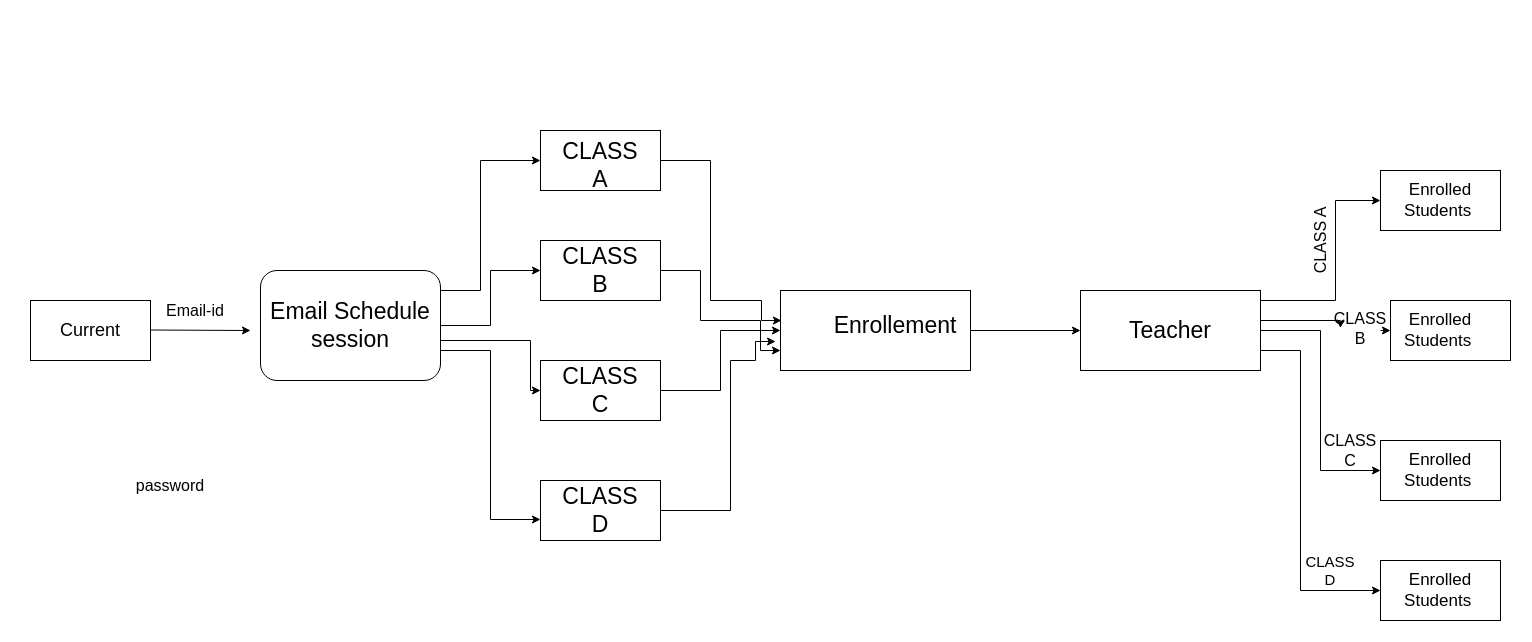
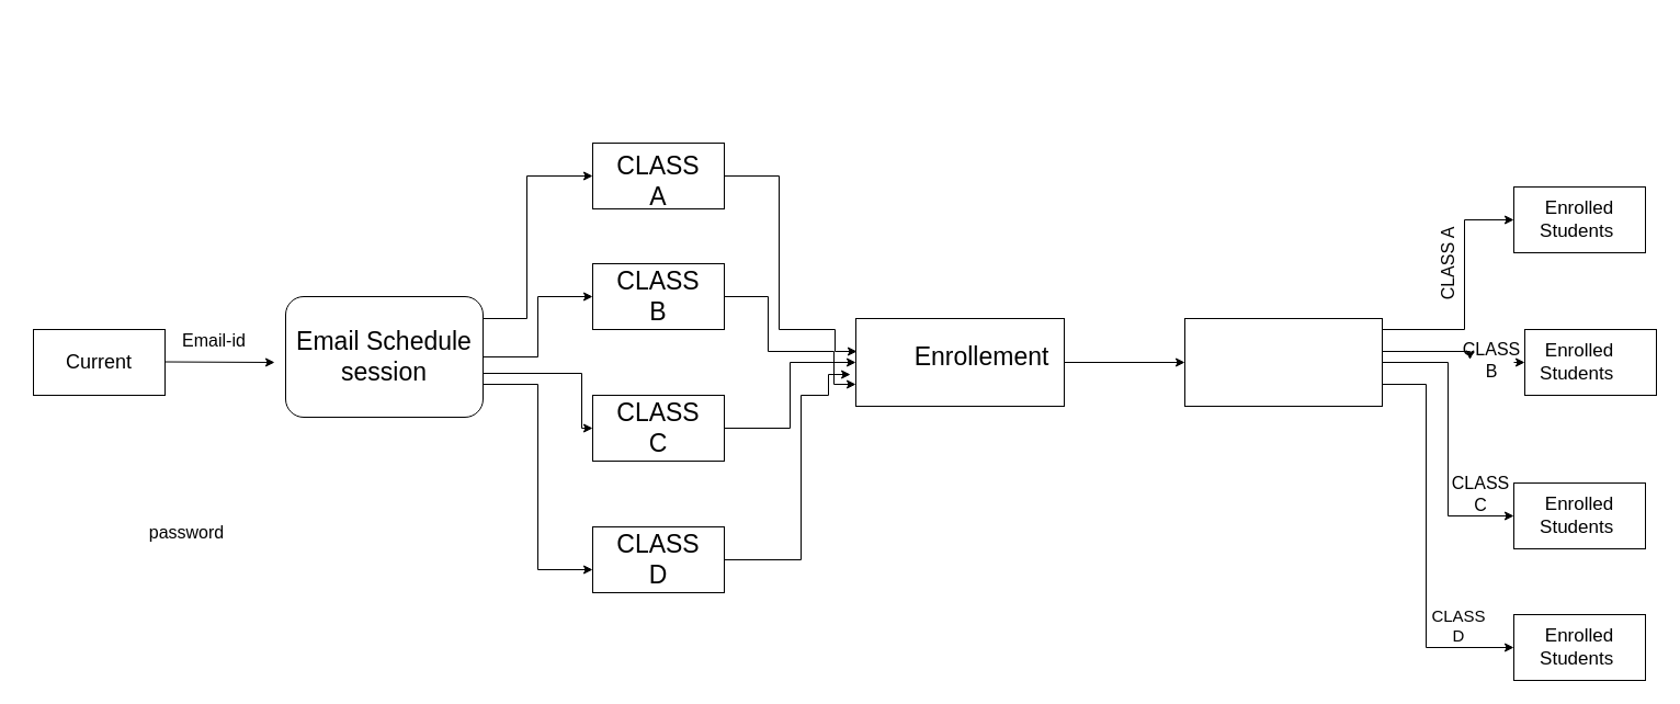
- <mxCell id="35" value="Teacher" style="text;html=1;strokeColor=none;fillColor=none;align=center;verticalAlign=middle;whiteSpace=wrap;rounded=0;fontSize=23;" vertex="1" parent="1"><mxGeometry x="1100" y="320" width="140" height="20" as="geometry" /></mxCell>
